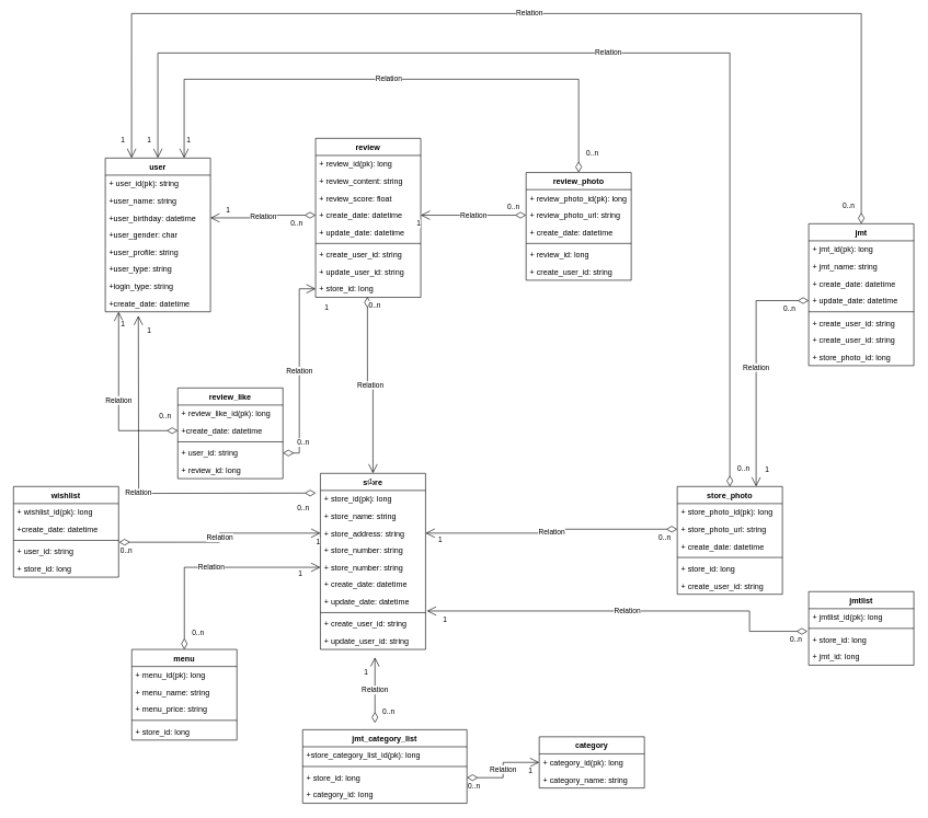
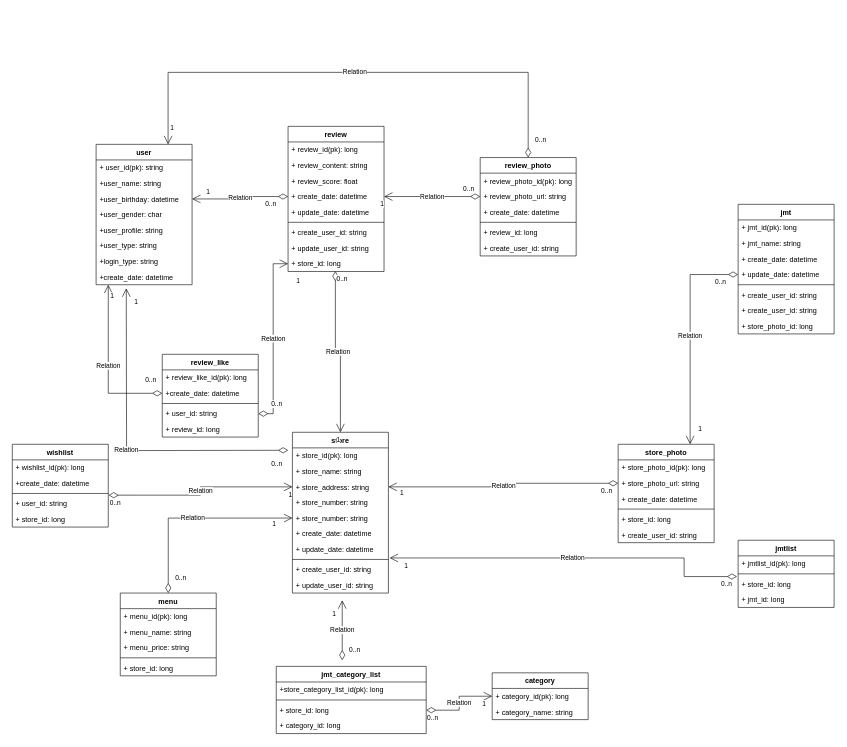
- <mxCell id="97" value="Relation" style="endArrow=open;html=1;endSize=12;startArrow=diamondThin;startSize=14;startFill=0;edgeStyle=orthogonalEdgeStyle;rounded=0;entryX=0.25;entryY=0;entryDx=0;entryDy=0;exitX=0.5;exitY=0;exitDx=0;exitDy=0;" edge="1" parent="1" source="69" target="2"><mxGeometry relative="1" as="geometry"><mxPoint x="970" y="140" as="sourcePoint" /><mxPoint x="1130" y="140" as="targetPoint" /><Array as="points"><mxPoint x="1310" y="20" /><mxPoint x="200" y="20" /></Array></mxGeometry></mxCell>
- <mxCell id="98" value="0..n" style="edgeLabel;resizable=0;html=1;align=left;verticalAlign=top;" connectable="0" vertex="1" parent="97"><mxGeometry x="-1" relative="1" as="geometry"><mxPoint x="-30" y="-40" as="offset" /></mxGeometry></mxCell>
- <mxCell id="99" value="1" style="edgeLabel;resizable=0;html=1;align=right;verticalAlign=top;" connectable="0" vertex="1" parent="97"><mxGeometry x="1" relative="1" as="geometry"><mxPoint x="-10" y="-40" as="offset" /></mxGeometry></mxCell>
- <mxCell id="91" value="Relation" style="endArrow=open;html=1;endSize=12;startArrow=diamondThin;startSize=14;startFill=0;edgeStyle=orthogonalEdgeStyle;rounded=0;entryX=0.5;entryY=0;entryDx=0;entryDy=0;exitX=0.5;exitY=0;exitDx=0;exitDy=0;" edge="1" parent="1" source="78" target="2"><mxGeometry relative="1" as="geometry"><mxPoint x="620" y="180" as="sourcePoint" /><mxPoint x="780" y="180" as="targetPoint" /><Array as="points"><mxPoint x="1110" y="80" /><mxPoint x="240" y="80" /></Array></mxGeometry></mxCell>
- <mxCell id="92" value="0..n" style="edgeLabel;resizable=0;html=1;align=left;verticalAlign=top;" connectable="0" vertex="1" parent="91"><mxGeometry x="-1" relative="1" as="geometry"><mxPoint x="10" y="-40" as="offset" /></mxGeometry></mxCell>
- <mxCell id="93" value="1" style="edgeLabel;resizable=0;html=1;align=right;verticalAlign=top;" connectable="0" vertex="1" parent="91"><mxGeometry x="1" relative="1" as="geometry"><mxPoint x="-10" y="-40" as="offset" /></mxGeometry></mxCell>
